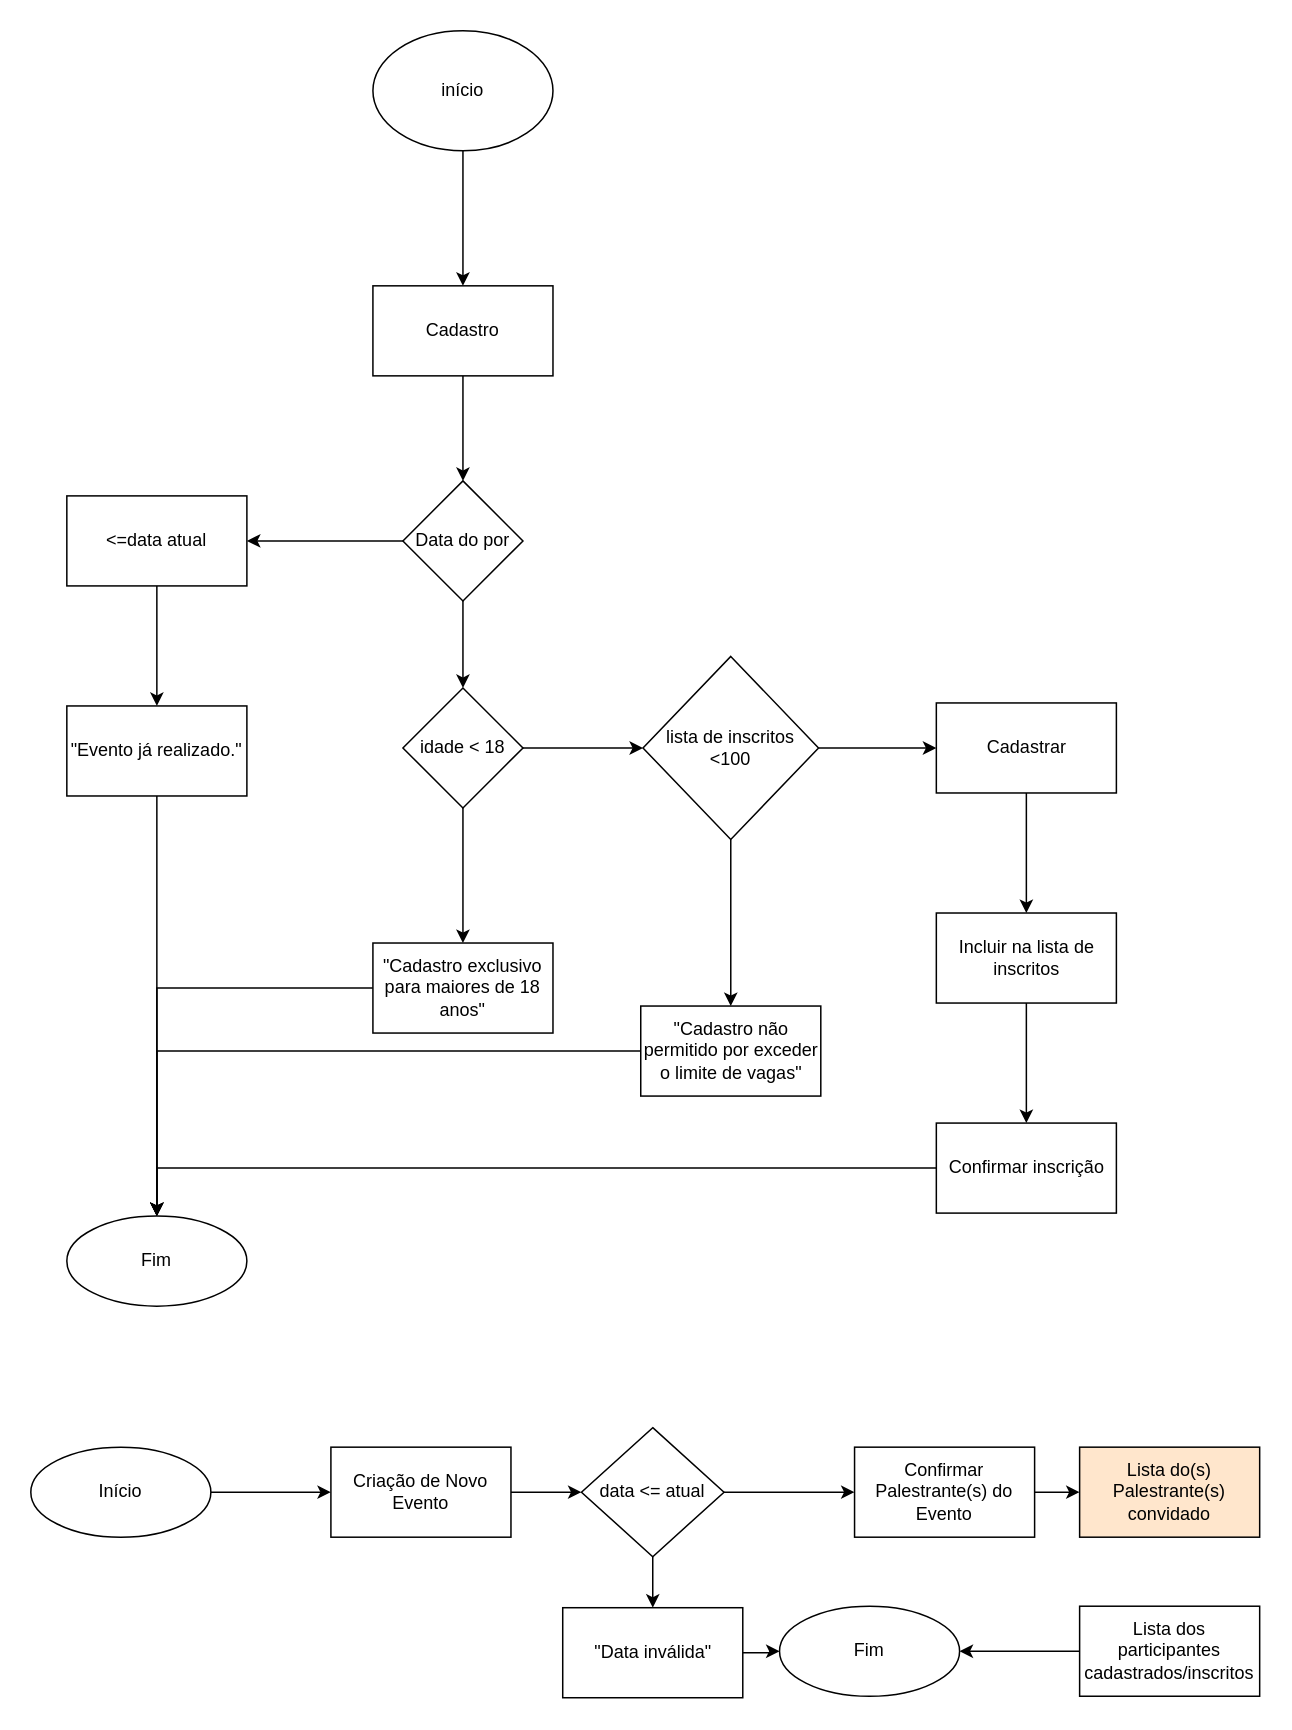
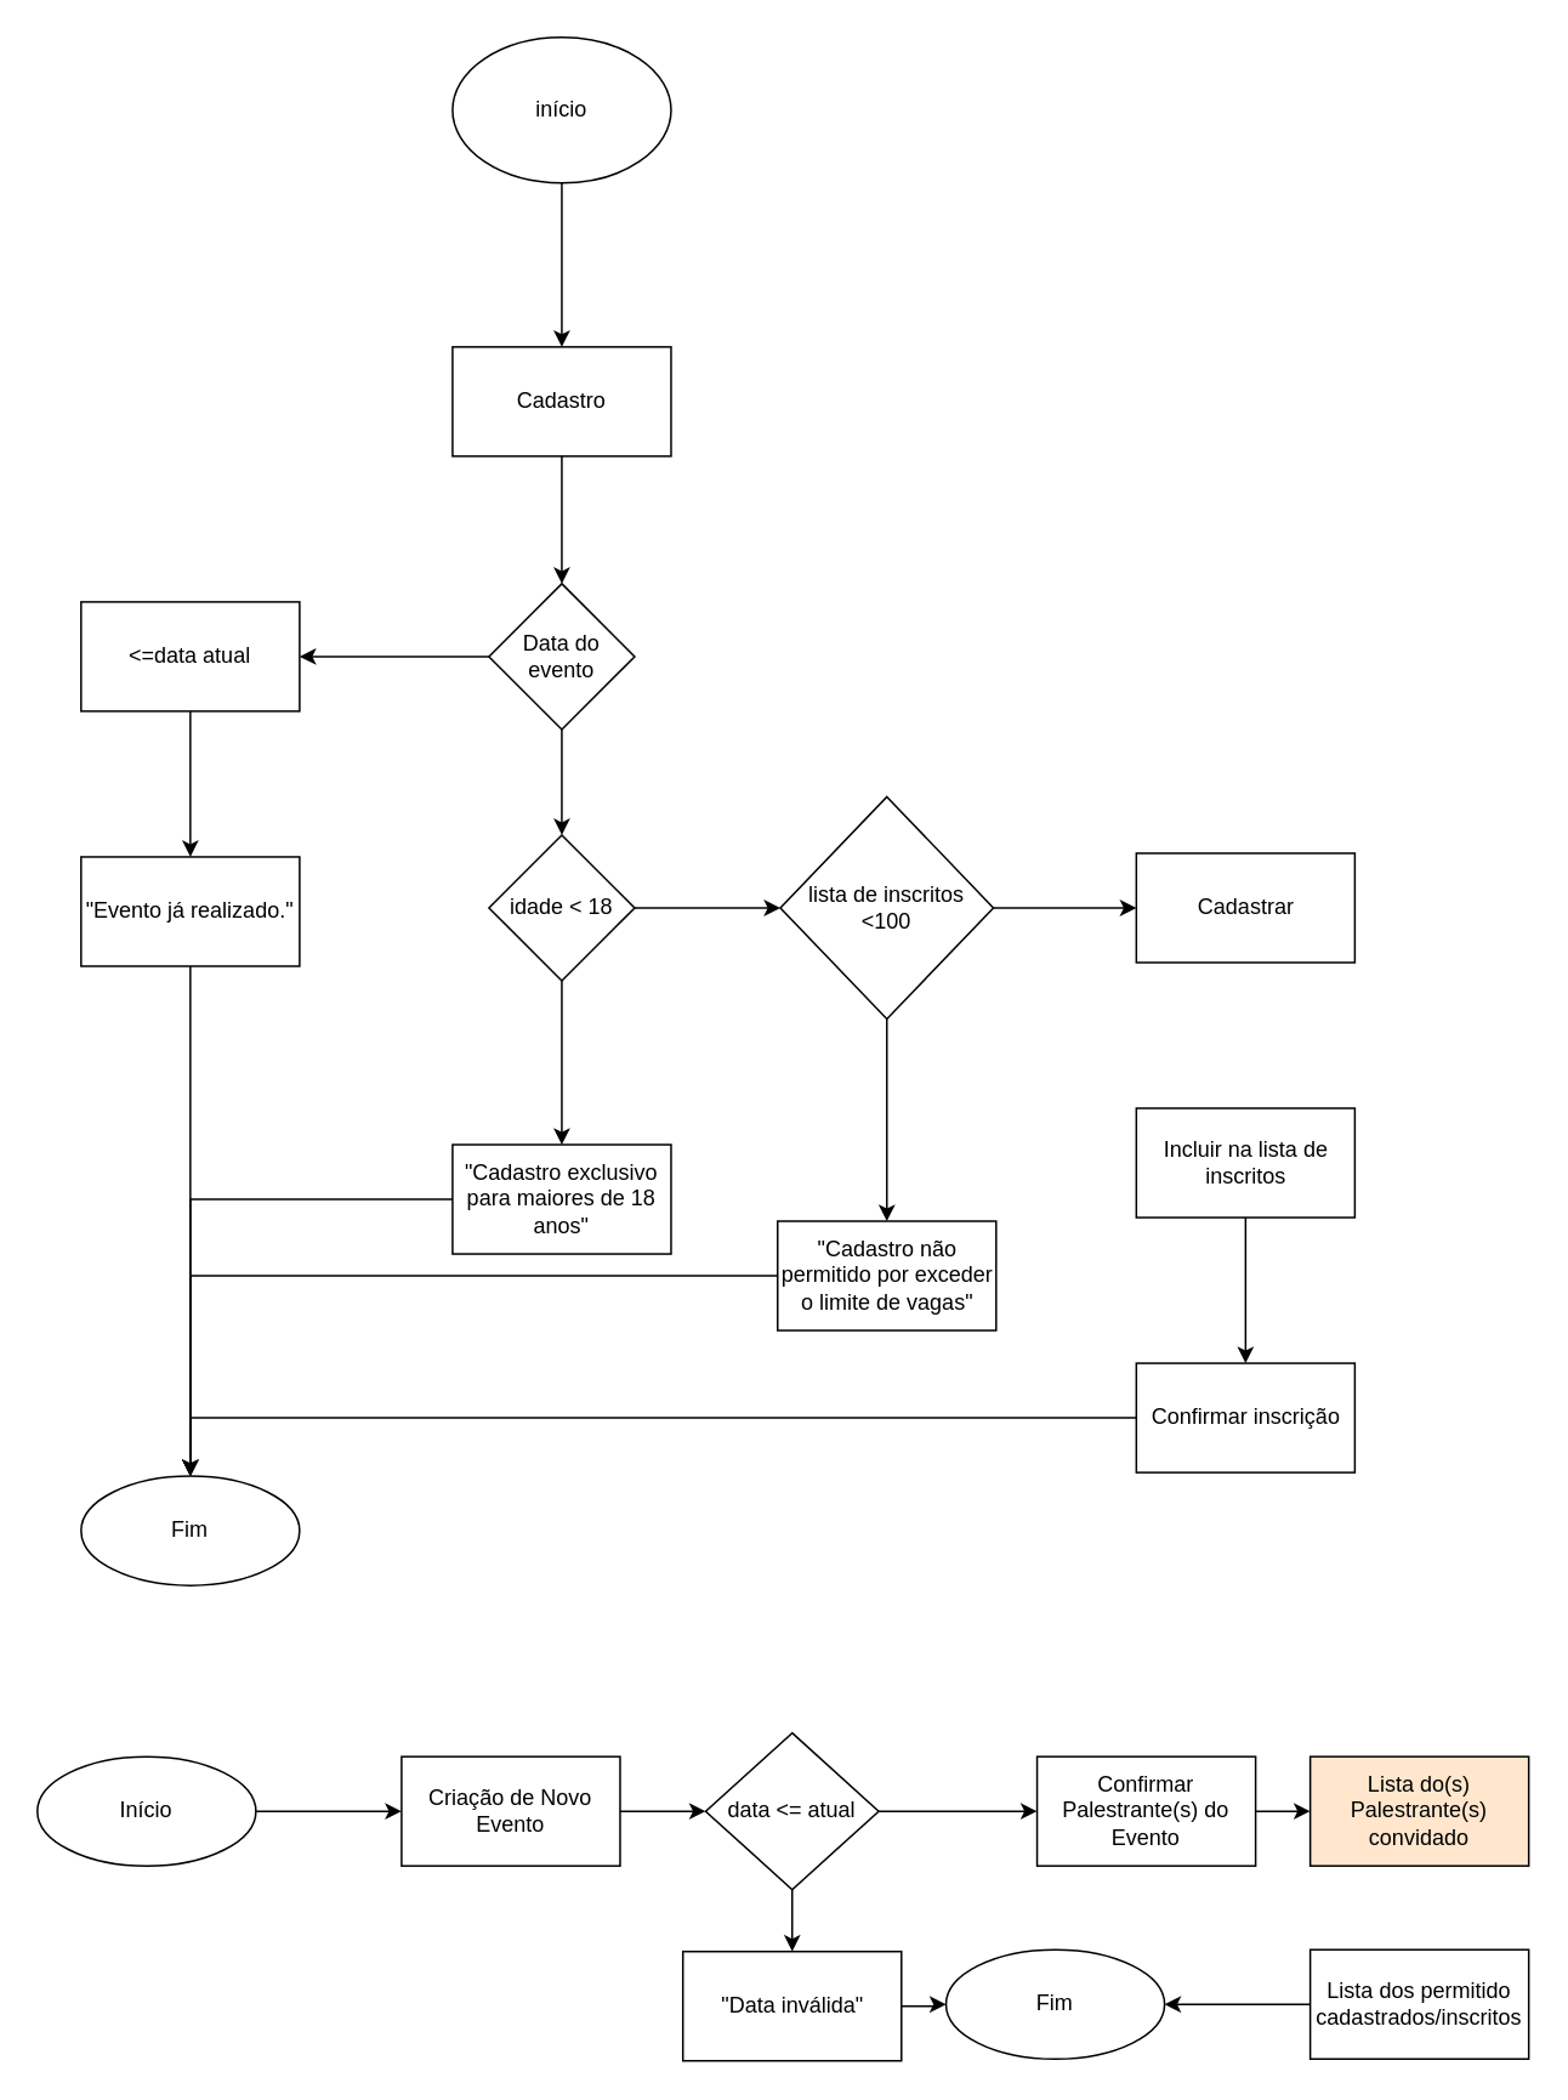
- <mxCell id="8" value="&lt;span&gt;&lt;font style=&quot;vertical-align: inherit&quot;&gt;&lt;font style=&quot;vertical-align: inherit&quot;&gt;&lt;font style=&quot;vertical-align: inherit&quot;&gt;&lt;font style=&quot;vertical-align: inherit&quot;&gt;Data do por&lt;/font&gt;&lt;/font&gt;&lt;/font&gt;&lt;/font&gt;&lt;/span&gt;" style="rhombus;whiteSpace=wrap;html=1;" vertex="1" parent="1"><mxGeometry x="268" y="320" width="80" height="80" as="geometry" /></mxCell>
+ <mxCell id="8" value="&lt;span&gt;&lt;font style=&quot;vertical-align: inherit&quot;&gt;&lt;font style=&quot;vertical-align: inherit&quot;&gt;&lt;font style=&quot;vertical-align: inherit&quot;&gt;&lt;font style=&quot;vertical-align: inherit&quot;&gt;Data do evento&lt;/font&gt;&lt;/font&gt;&lt;/font&gt;&lt;/font&gt;&lt;/span&gt;" style="rhombus;whiteSpace=wrap;html=1;" vertex="1" parent="1"><mxGeometry x="268" y="320" width="80" height="80" as="geometry" /></mxCell>
- <mxCell id="22" value="" style="edgeStyle=orthogonalEdgeStyle;rounded=0;orthogonalLoop=1;jettySize=auto;html=1;" edge="1" parent="1" source="23" target="27"><mxGeometry relative="1" as="geometry" /></mxCell>
- <mxCell id="37" value="Lista dos participantes cadastrados/inscritos" style="whiteSpace=wrap;html=1;" vertex="1" parent="1"><mxGeometry x="719" y="1070" width="120" height="60" as="geometry" /></mxCell>
+ <mxCell id="37" value="Lista dos permitido cadastrados/inscritos" style="whiteSpace=wrap;html=1;" vertex="1" parent="1"><mxGeometry x="719" y="1070" width="120" height="60" as="geometry" /></mxCell>
